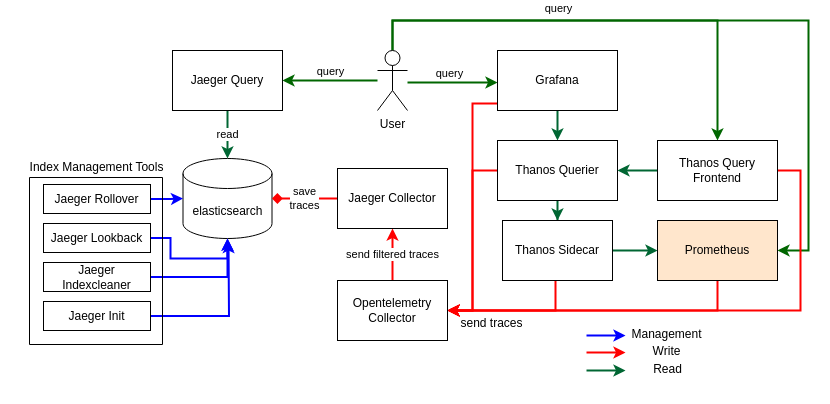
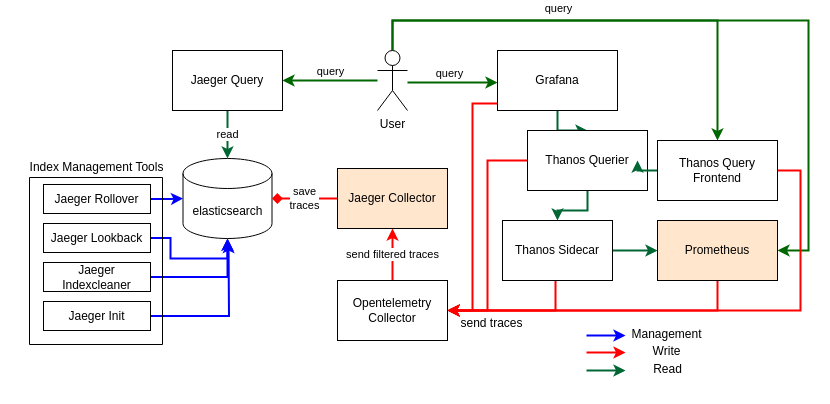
- <mxCell id="14" value="Thanos Querier" style="rounded=0;whiteSpace=wrap;html=1;" parent="1" vertex="1"><mxGeometry x="497" y="140" width="120" height="60" as="geometry" /></mxCell>
+ <mxCell id="14" value="Thanos Querier" style="rounded=0;whiteSpace=wrap;html=1;" parent="1" vertex="1"><mxGeometry x="527" y="130" width="120" height="60" as="geometry" /></mxCell>
- <mxCell id="30" value="Jaeger Collector" style="rounded=0;whiteSpace=wrap;html=1;" vertex="1" parent="1"><mxGeometry x="337" y="168" width="110" height="60" as="geometry" /></mxCell>
+ <mxCell id="30" value="Jaeger Collector" style="rounded=0;whiteSpace=wrap;html=1;fillColor=#ffe6cc;" vertex="1" parent="1"><mxGeometry x="337" y="168" width="110" height="60" as="geometry" /></mxCell>
